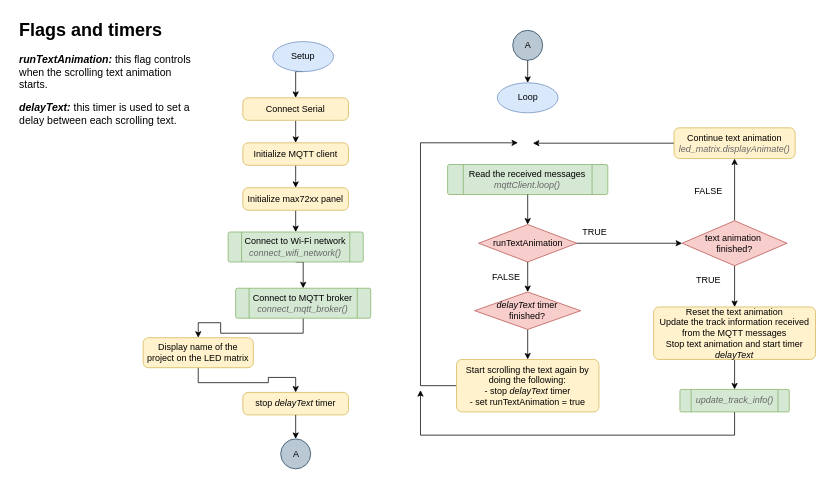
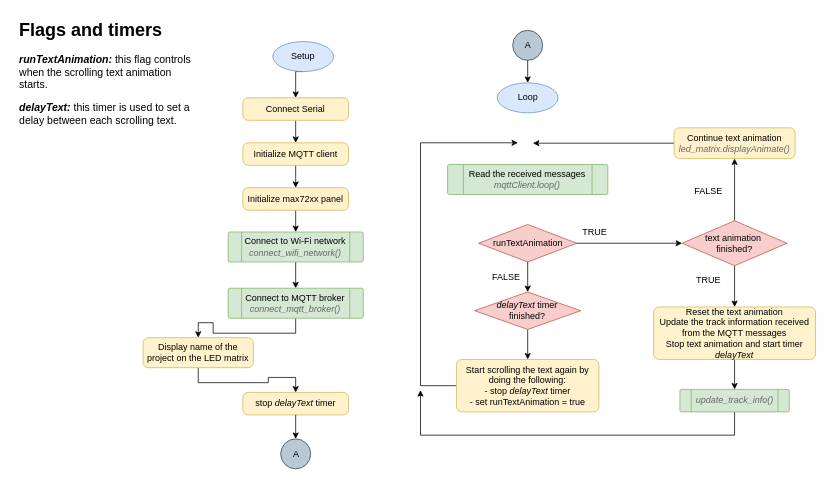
- <mxCell id="28" style="edgeStyle=orthogonalEdgeStyle;rounded=0;orthogonalLoop=1;jettySize=auto;html=1;exitX=0.5;exitY=1;exitDx=0;exitDy=0;entryX=0.5;entryY=0;entryDx=0;entryDy=0;entryPerimeter=0;" parent="1" source="19" target="20" edge="1"><mxGeometry relative="1" as="geometry" /></mxCell>
- <mxCell id="13" value="Connect to MQTT broker&lt;div&gt;&lt;i&gt;&lt;font color=&quot;#666666&quot;&gt;connect_mqtt_broker()&lt;/font&gt;&lt;/i&gt;&lt;br&gt;&lt;/div&gt;" style="verticalLabelPosition=middle;verticalAlign=middle;html=1;shape=process;whiteSpace=wrap;rounded=1;size=0.1;arcSize=6;align=center;labelPosition=center;fillColor=#d5e8d4;strokeColor=#82b366;" parent="1" vertex="1"><mxGeometry x="313.38" y="384" width="180.25" height="40" as="geometry" /></mxCell>
+ <mxCell id="13" value="Connect to MQTT broker&lt;div&gt;&lt;i&gt;&lt;font color=&quot;#666666&quot;&gt;connect_mqtt_broker()&lt;/font&gt;&lt;/i&gt;&lt;br&gt;&lt;/div&gt;" style="verticalLabelPosition=middle;verticalAlign=middle;html=1;shape=process;whiteSpace=wrap;rounded=1;size=0.1;arcSize=6;align=center;labelPosition=center;fillColor=#d5e8d4;strokeColor=#82b366;" parent="1" vertex="1"><mxGeometry x="303.38" y="384" width="180.25" height="40" as="geometry" /></mxCell>
